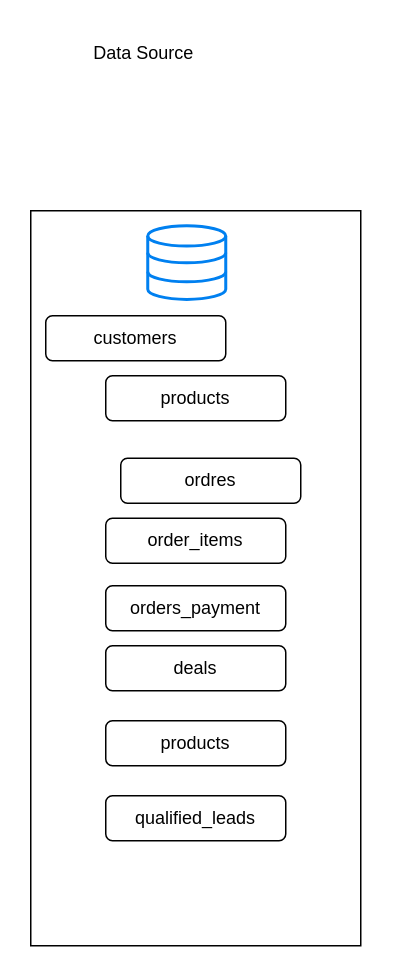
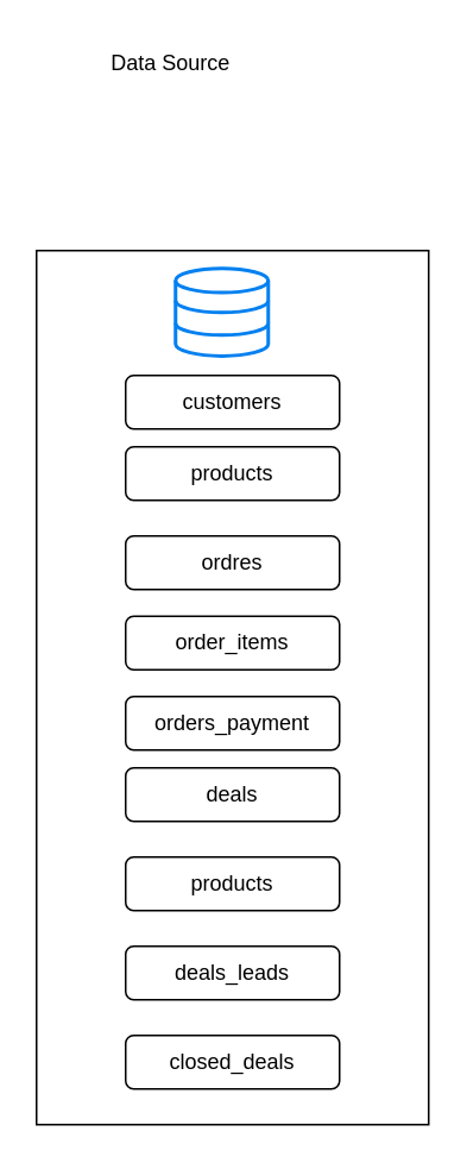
- <mxCell id="5" value="customers" style="rounded=1;whiteSpace=wrap;html=1;" vertex="1" parent="1"><mxGeometry x="30" y="210" width="120" height="30" as="geometry" /></mxCell>
+ <mxCell id="5" value="customers" style="rounded=1;whiteSpace=wrap;html=1;" vertex="1" parent="1"><mxGeometry x="70" y="210" width="120" height="30" as="geometry" /></mxCell>
- <mxCell id="7" value="ordres" style="rounded=1;whiteSpace=wrap;html=1;" vertex="1" parent="1"><mxGeometry x="80" y="305" width="120" height="30" as="geometry" /></mxCell>
+ <mxCell id="7" value="ordres" style="rounded=1;whiteSpace=wrap;html=1;" vertex="1" parent="1"><mxGeometry x="70" y="300" width="120" height="30" as="geometry" /></mxCell>
- <mxCell id="13" value="qualified_leads" style="rounded=1;whiteSpace=wrap;html=1;" vertex="1" parent="1"><mxGeometry x="70" y="530" width="120" height="30" as="geometry" /></mxCell>
+ <mxCell id="13" value="deals_leads" style="rounded=1;whiteSpace=wrap;html=1;" vertex="1" parent="1"><mxGeometry x="70" y="530" width="120" height="30" as="geometry" /></mxCell>
+ <mxCell id="12" value="closed_deals" style="rounded=1;whiteSpace=wrap;html=1;" vertex="1" parent="1"><mxGeometry x="70" y="580" width="120" height="30" as="geometry" /></mxCell>
